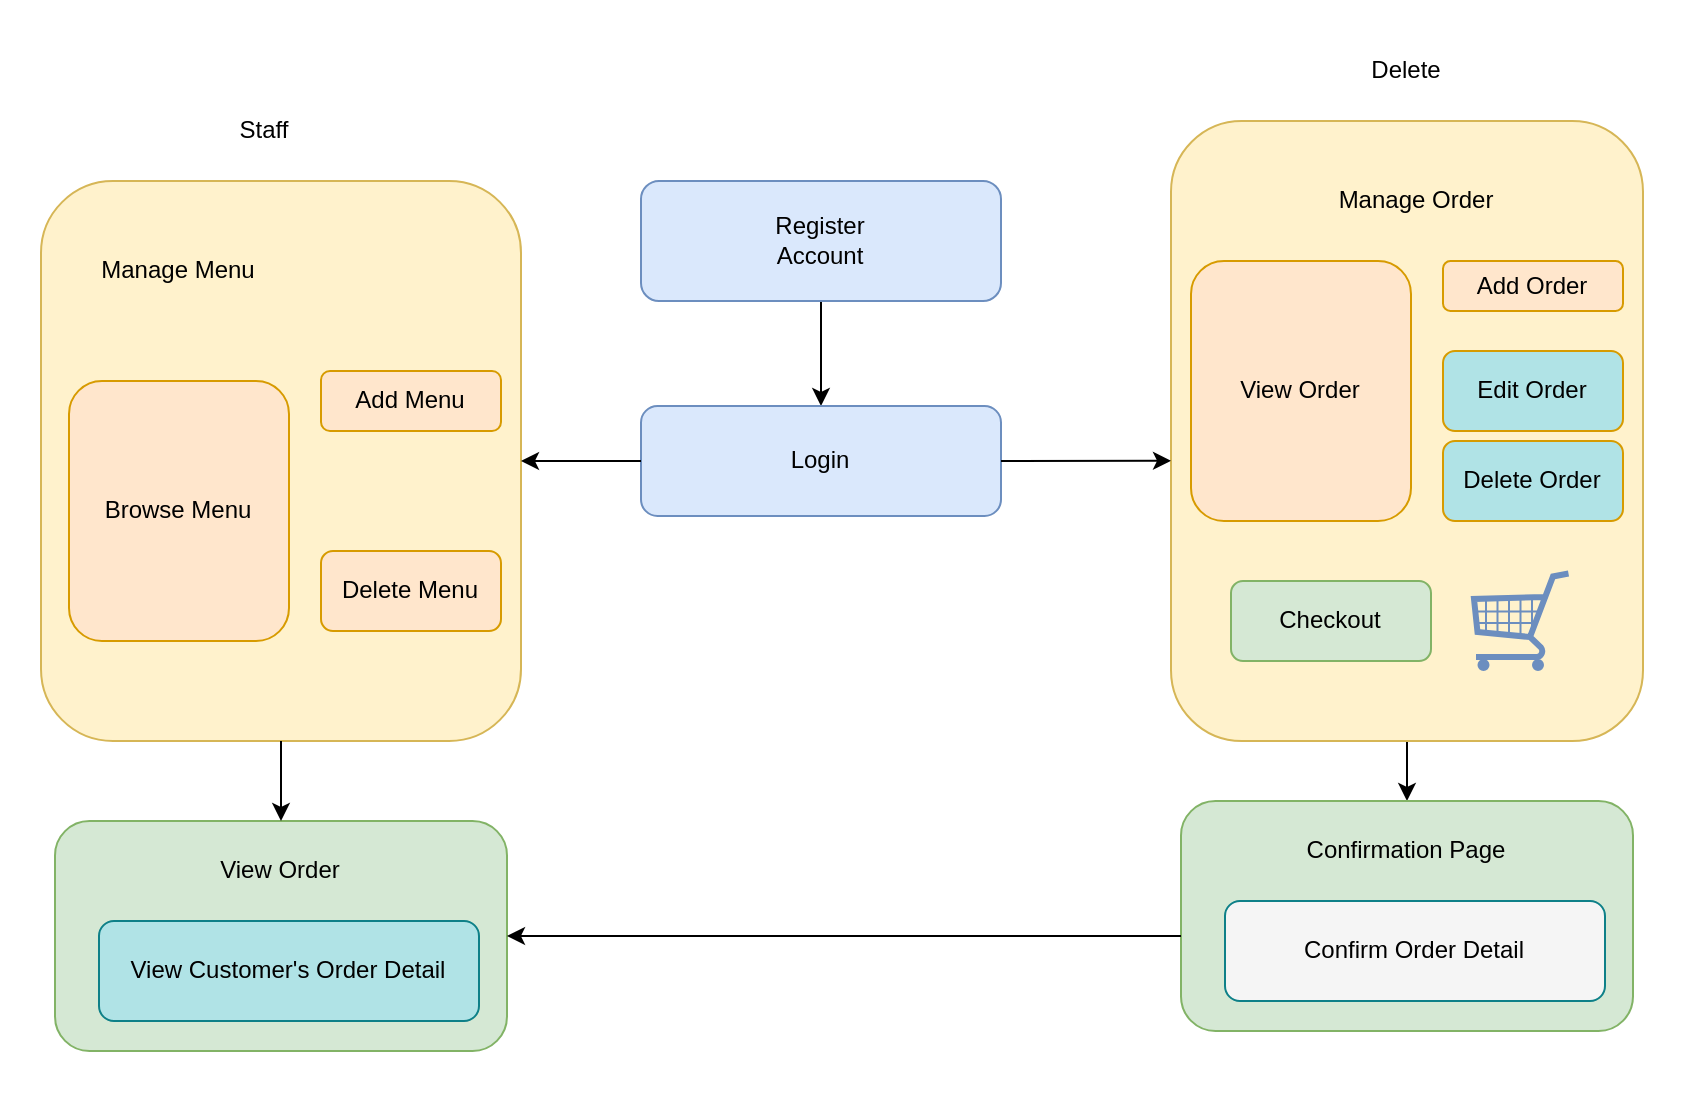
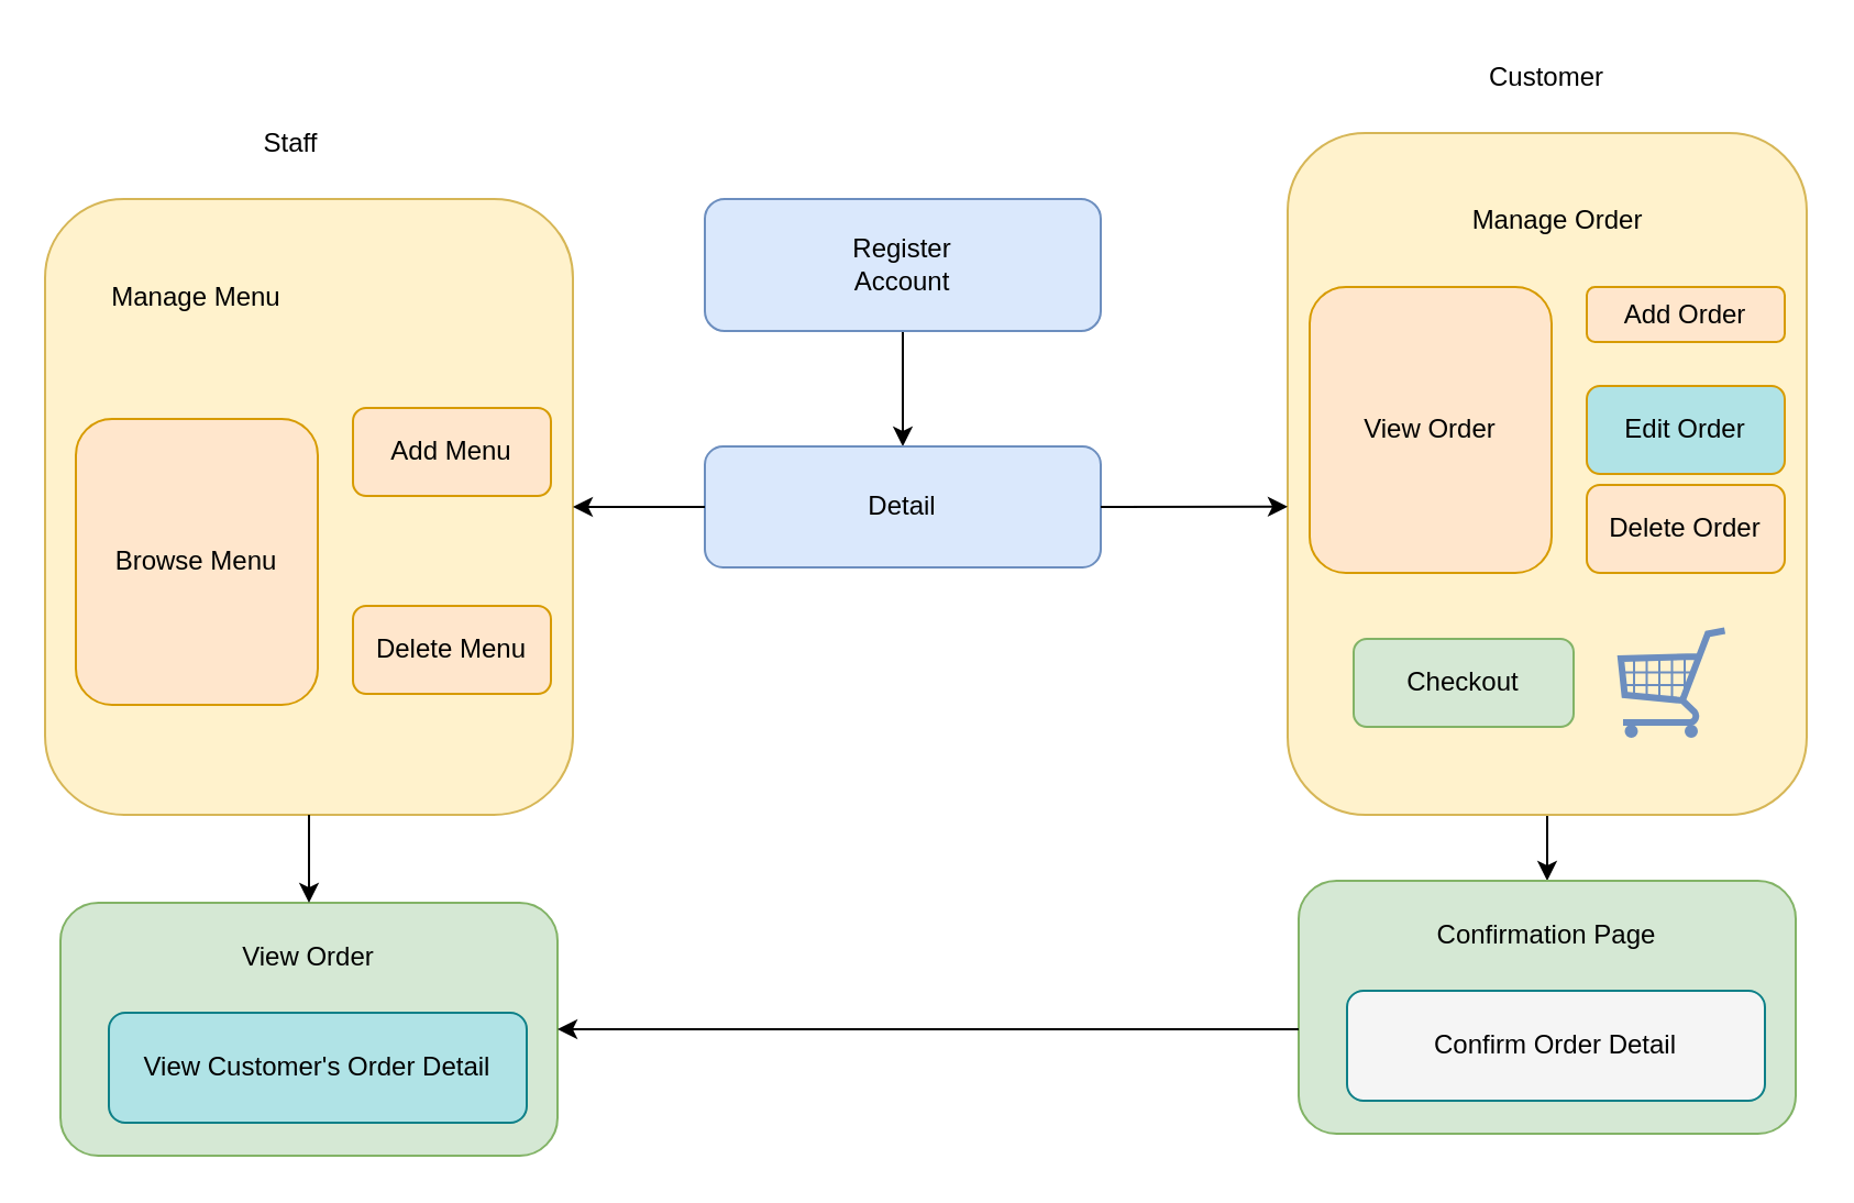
- <mxCell id="40" value="Delete" style="text;html=1;strokeColor=none;fillColor=none;align=center;verticalAlign=middle;whiteSpace=wrap;rounded=0;" vertex="1" parent="1"><mxGeometry x="661" y="20" width="84" height="30" as="geometry" /></mxCell>
+ <mxCell id="40" value="Customer" style="text;html=1;strokeColor=none;fillColor=none;align=center;verticalAlign=middle;whiteSpace=wrap;rounded=0;" vertex="1" parent="1"><mxGeometry x="661" y="20" width="84" height="30" as="geometry" /></mxCell>
- <mxCell id="22" value="Add Menu" style="rounded=1;whiteSpace=wrap;html=1;fillColor=#ffe6cc;strokeColor=#d79b00;" parent="18" vertex="1"><mxGeometry x="140" y="95" width="90" height="30" as="geometry" /></mxCell>
+ <mxCell id="22" value="Add Menu" style="rounded=1;whiteSpace=wrap;html=1;fillColor=#ffe6cc;strokeColor=#d79b00;" parent="18" vertex="1"><mxGeometry x="140" y="95" width="90" height="40" as="geometry" /></mxCell>
- <mxCell id="30" value="Login" style="text;html=1;strokeColor=none;fillColor=none;align=center;verticalAlign=middle;whiteSpace=wrap;rounded=0;" parent="28" vertex="1"><mxGeometry x="60" y="12.5" width="60" height="30" as="geometry" /></mxCell>
+ <mxCell id="30" value="Detail" style="text;html=1;strokeColor=none;fillColor=none;align=center;verticalAlign=middle;whiteSpace=wrap;rounded=0;" parent="28" vertex="1"><mxGeometry x="60" y="12.5" width="60" height="30" as="geometry" /></mxCell>
- <mxCell id="14" value="Delete Order" style="rounded=1;whiteSpace=wrap;html=1;fillColor=#b0e3e6;strokeColor=#d79b00;" parent="8" vertex="1"><mxGeometry x="136" y="160" width="90" height="40" as="geometry" /></mxCell>
+ <mxCell id="14" value="Delete Order" style="rounded=1;whiteSpace=wrap;html=1;fillColor=#ffe6cc;strokeColor=#d79b00;" parent="8" vertex="1"><mxGeometry x="136" y="160" width="90" height="40" as="geometry" /></mxCell>
